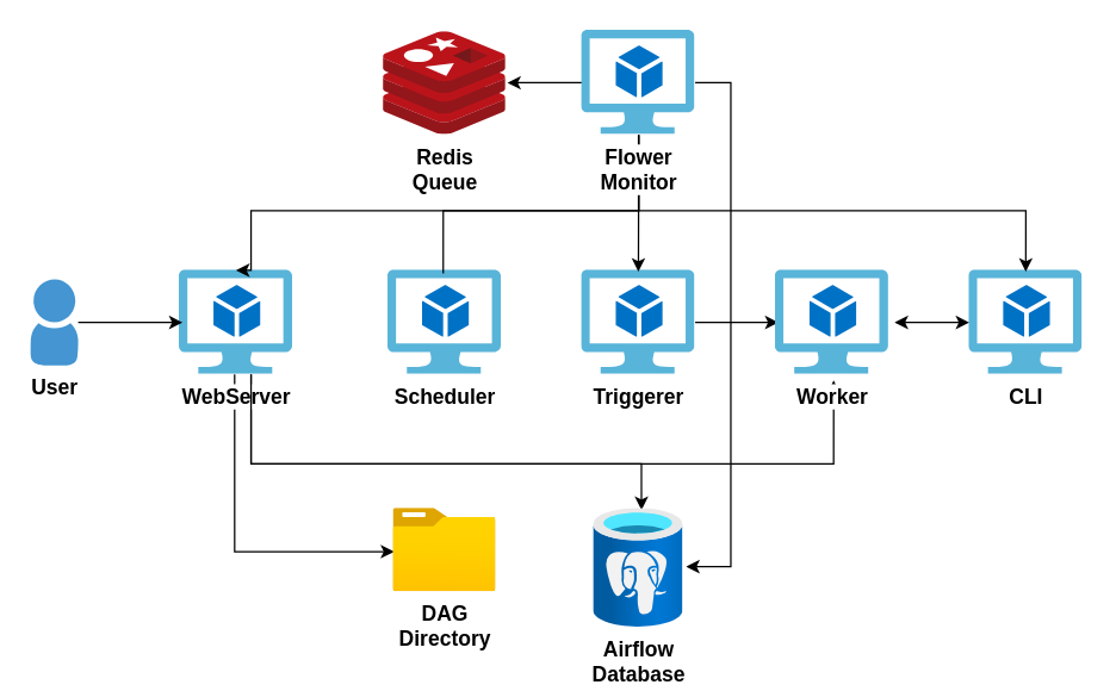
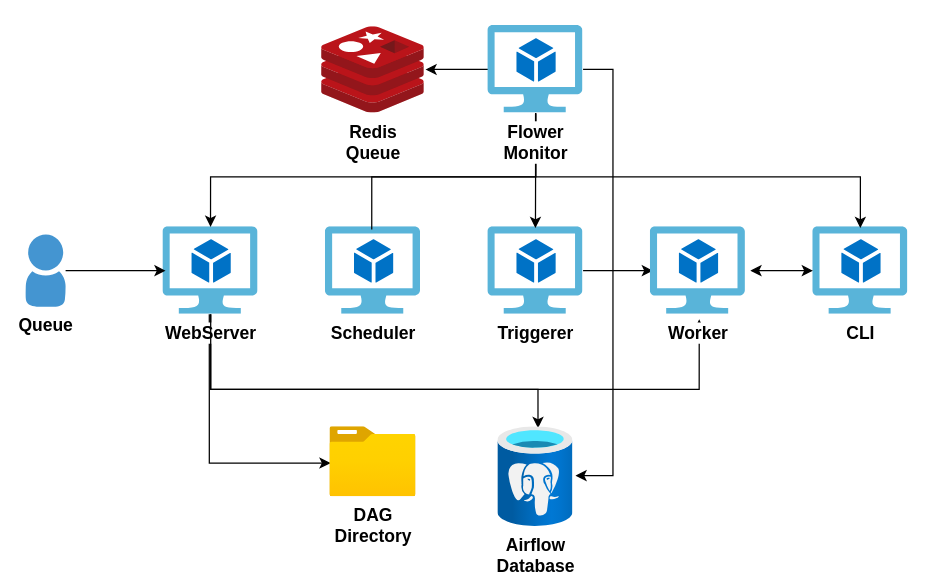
- <mxCell id="6" value="WebServer" style="image;sketch=0;aspect=fixed;html=1;points=[];align=center;fontSize=14;image=img/lib/mscae/Virtual_Machine_2.svg;fontStyle=1" vertex="1" parent="1"><mxGeometry x="120" y="181" width="76.09" height="70" as="geometry" /></mxCell>
+ <mxCell id="6" value="WebServer" style="image;sketch=0;aspect=fixed;html=1;points=[];align=center;fontSize=14;image=img/lib/mscae/Virtual_Machine_2.svg;fontStyle=1" vertex="1" parent="1"><mxGeometry x="130" y="181" width="76.09" height="70" as="geometry" /></mxCell>
- <mxCell id="11" value="User" style="shadow=0;dashed=0;html=1;strokeColor=none;fillColor=#4495D1;labelPosition=center;verticalLabelPosition=bottom;verticalAlign=top;align=center;outlineConnect=0;shape=mxgraph.veeam.2d.user;fontSize=14;fontStyle=1" vertex="1" parent="1"><mxGeometry x="20" y="187" width="32" height="58" as="geometry" /></mxCell>
+ <mxCell id="11" value="Queue" style="shadow=0;dashed=0;html=1;strokeColor=none;fillColor=#4495D1;labelPosition=center;verticalLabelPosition=bottom;verticalAlign=top;align=center;outlineConnect=0;shape=mxgraph.veeam.2d.user;fontSize=14;fontStyle=1" vertex="1" parent="1"><mxGeometry x="20" y="187" width="32" height="58" as="geometry" /></mxCell>
